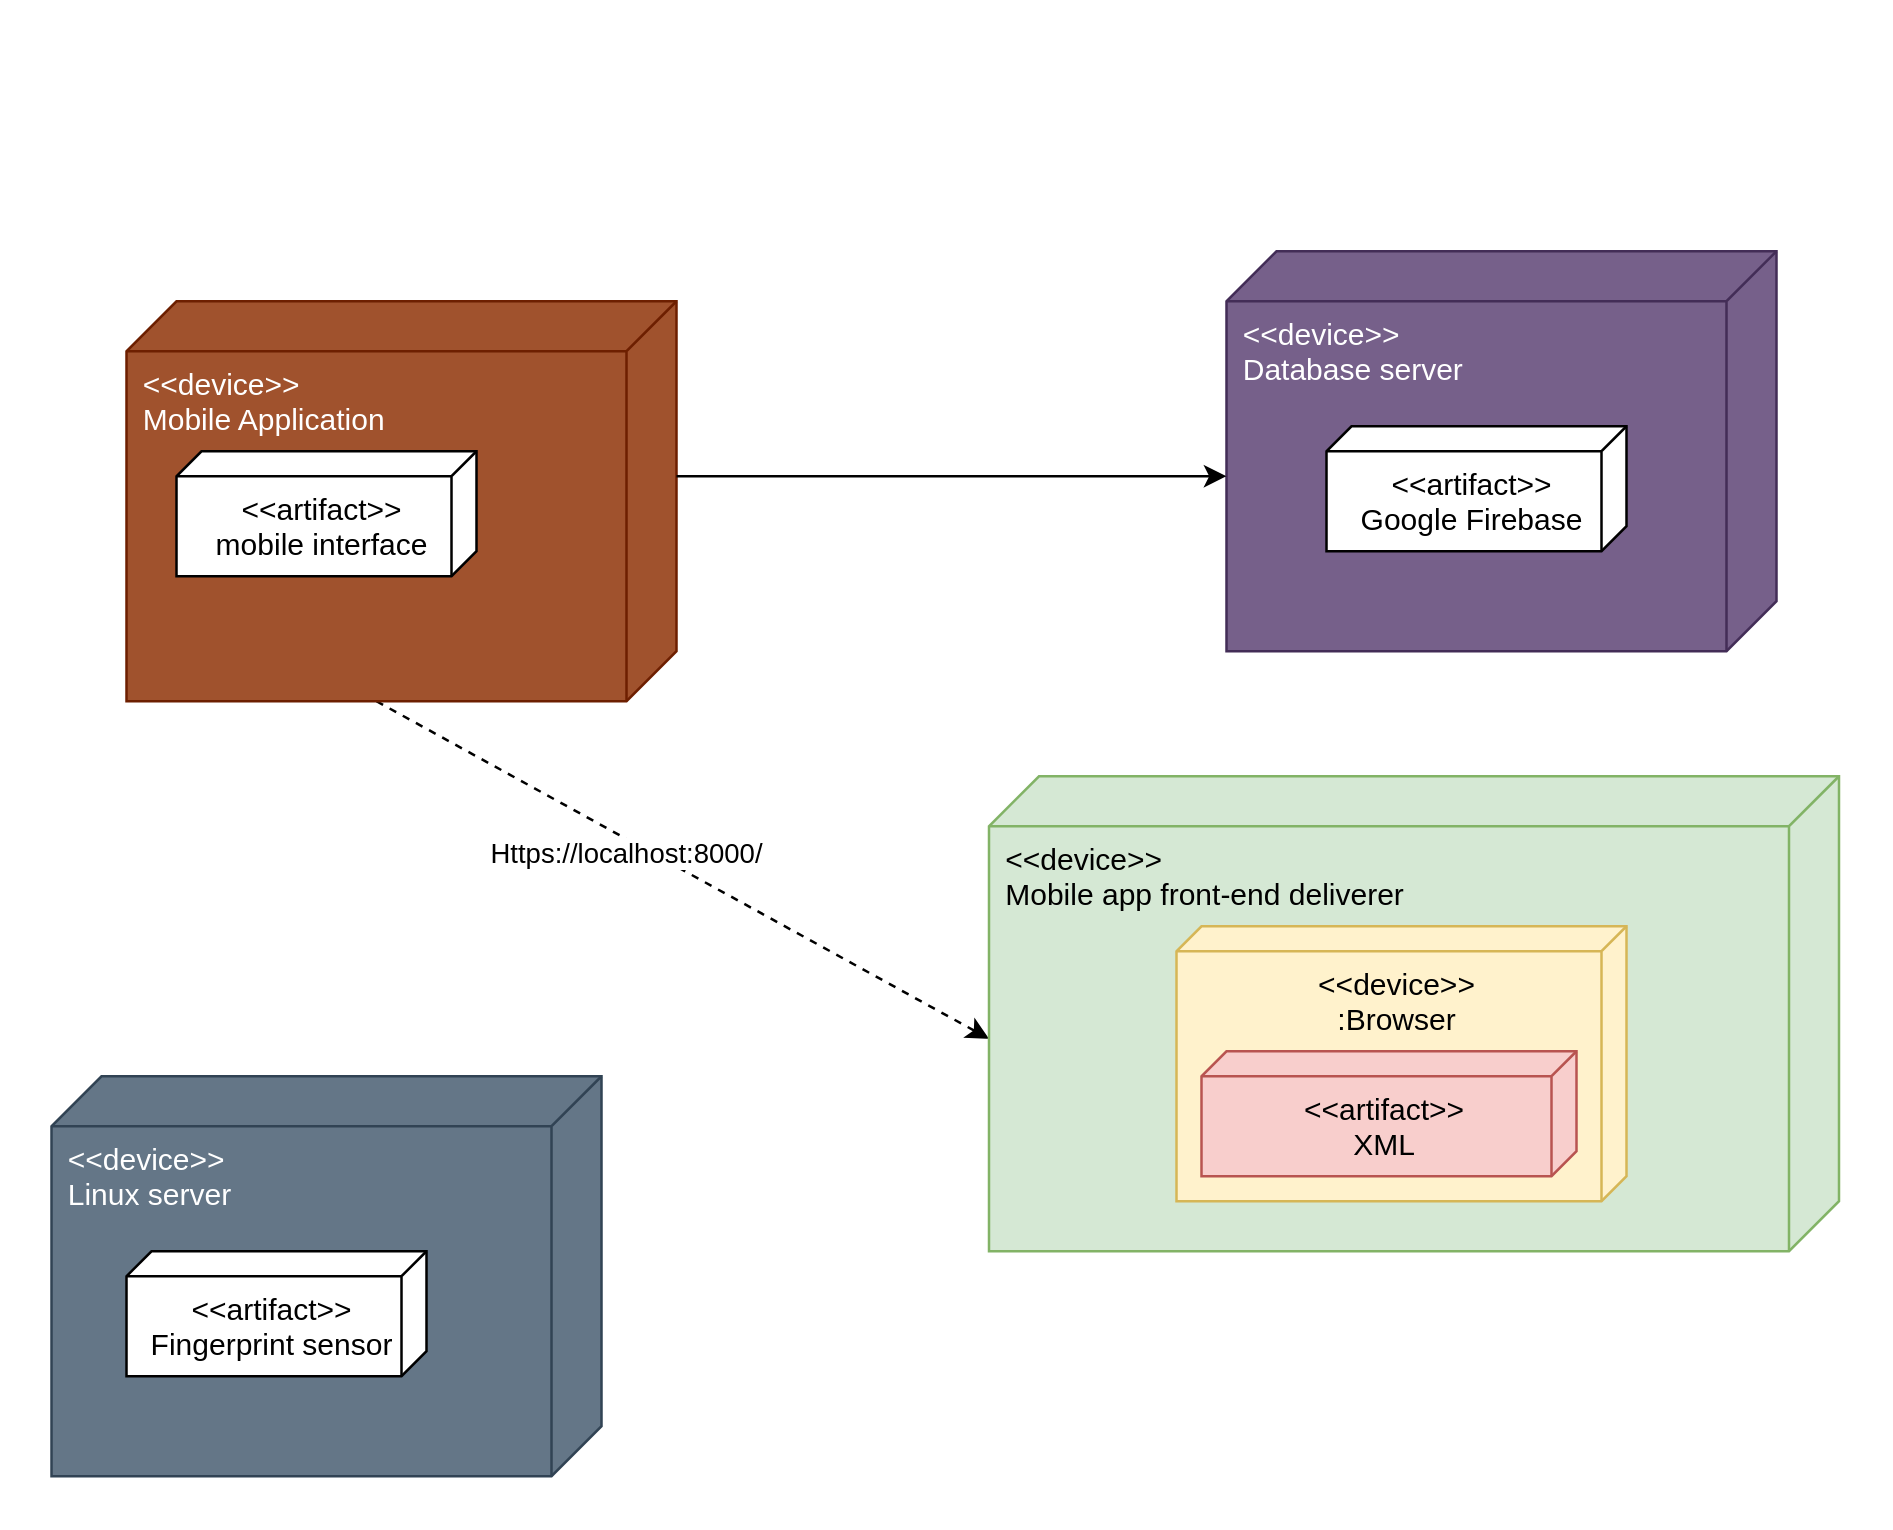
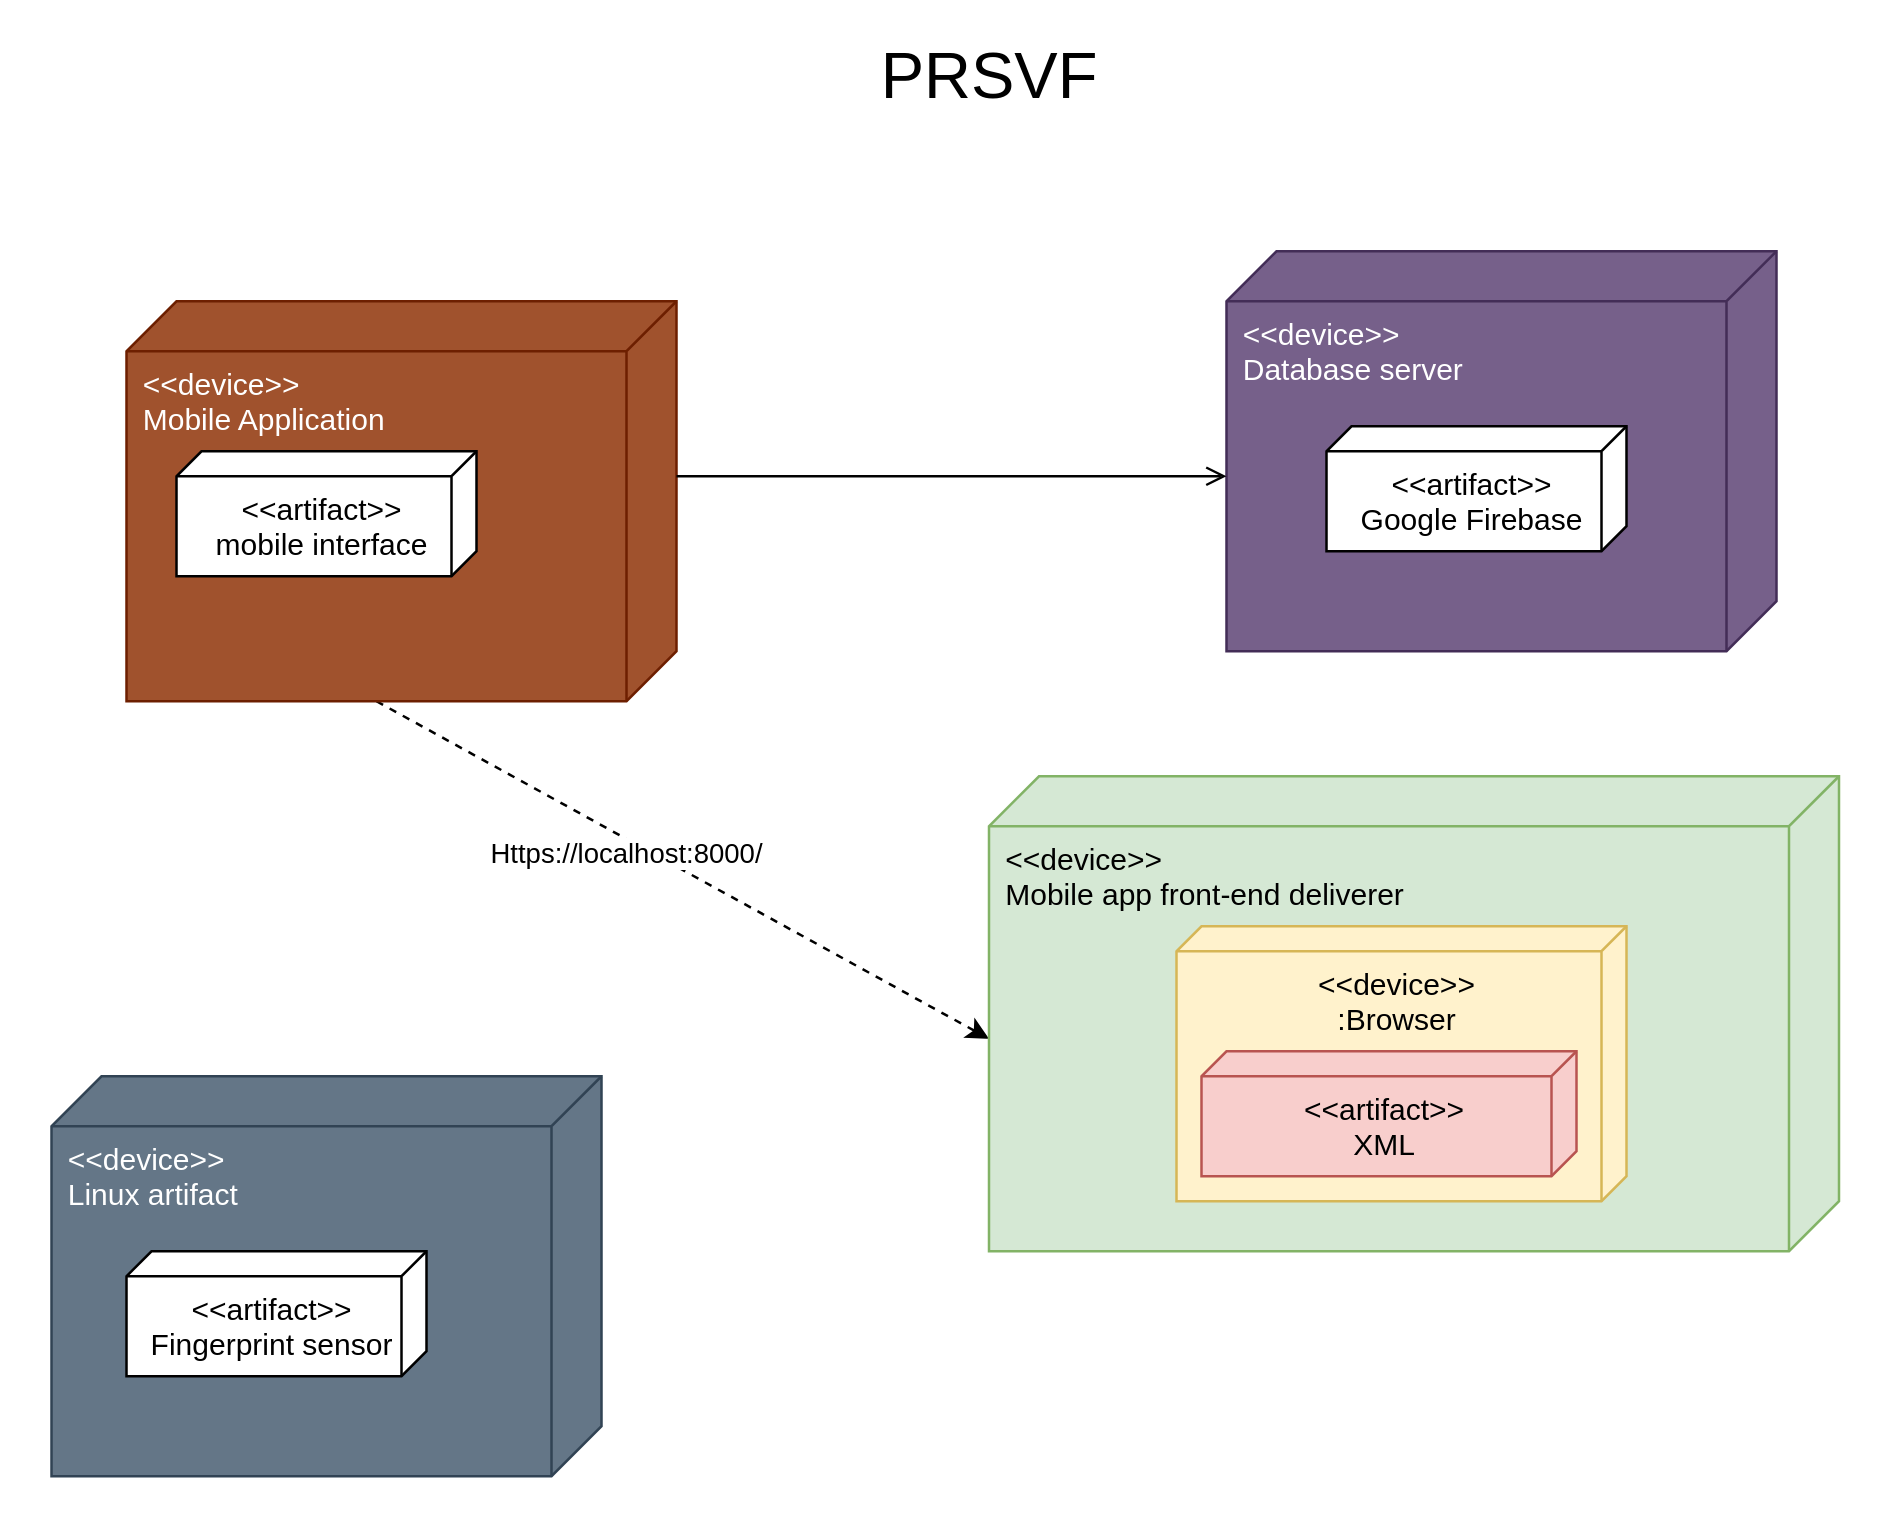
+ <mxCell id="14" value="&lt;span style=&quot;font-size: 26px;&quot;&gt;PRSVF&lt;/span&gt;" style="text;html=1;align=center;verticalAlign=middle;resizable=0;points=[];autosize=1;strokeColor=none;fillColor=none;" vertex="1" parent="1"><mxGeometry x="345" y="20" width="100" height="20" as="geometry" /></mxCell>
- <mxCell id="13" style="rounded=0;orthogonalLoop=1;jettySize=auto;html=1;exitX=0;exitY=0;exitDx=70;exitDy=0;exitPerimeter=0;entryX=0;entryY=0;entryDx=90;entryDy=220;entryPerimeter=0;" parent="1" source="4" target="6" edge="1"><mxGeometry relative="1" as="geometry"><mxPoint x="180" y="50" as="sourcePoint" /><mxPoint x="425" y="185" as="targetPoint" /></mxGeometry></mxCell>
+ <mxCell id="13" style="rounded=0;orthogonalLoop=1;jettySize=auto;html=1;exitX=0;exitY=0;exitDx=70;exitDy=0;exitPerimeter=0;entryX=0;entryY=0;entryDx=90;entryDy=220;entryPerimeter=0;endArrow=open;" parent="1" source="4" target="6" edge="1"><mxGeometry relative="1" as="geometry"><mxPoint x="180" y="50" as="sourcePoint" /><mxPoint x="425" y="185" as="targetPoint" /></mxGeometry></mxCell>
- <mxCell id="11" value="&amp;lt;&amp;lt;device&amp;gt;&amp;gt;&lt;br&gt;Linux server" style="verticalAlign=top;align=left;shape=cube;size=20;direction=south;fontStyle=0;html=1;boundedLbl=1;spacingLeft=5;fillColor=#647687;fontColor=#ffffff;strokeColor=#314354;" parent="1" vertex="1"><mxGeometry x="20" y="430" width="220" height="160" as="geometry" /></mxCell>
+ <mxCell id="11" value="&amp;lt;&amp;lt;device&amp;gt;&amp;gt;&lt;br&gt;Linux artifact" style="verticalAlign=top;align=left;shape=cube;size=20;direction=south;fontStyle=0;html=1;boundedLbl=1;spacingLeft=5;fillColor=#647687;fontColor=#ffffff;strokeColor=#314354;" parent="1" vertex="1"><mxGeometry x="20" y="430" width="220" height="160" as="geometry" /></mxCell>
